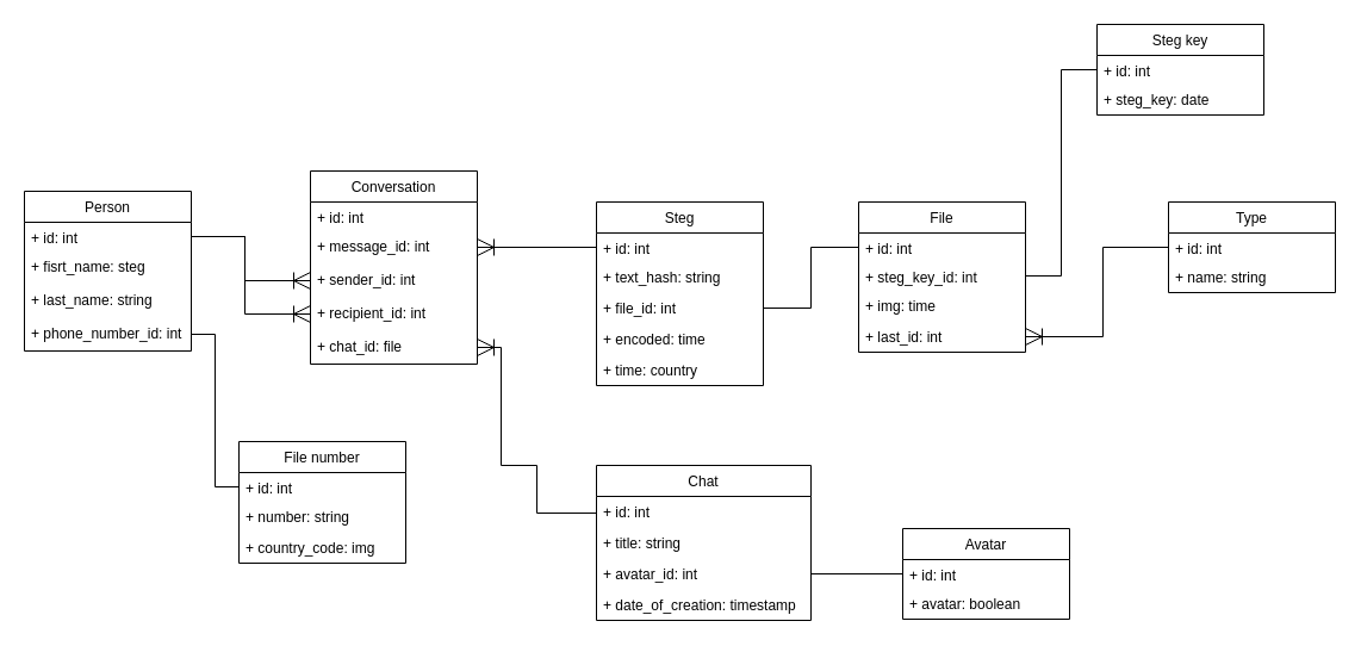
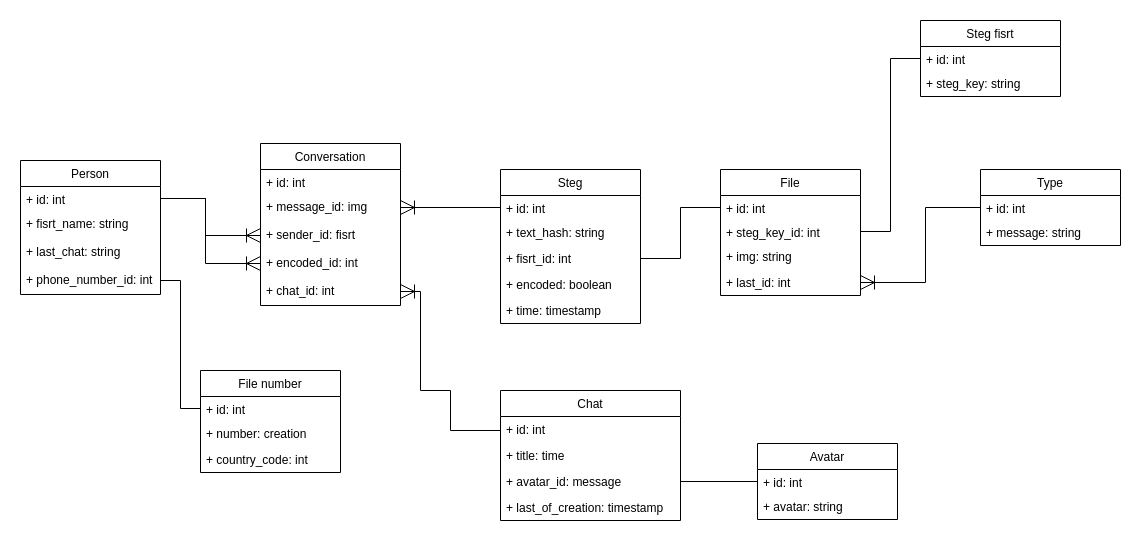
- <mxCell id="40" value="Steg key" style="swimlane;fontStyle=0;childLayout=stackLayout;horizontal=1;startSize=26;fillColor=none;horizontalStack=0;resizeParent=1;resizeParentMax=0;resizeLast=0;collapsible=1;marginBottom=0;" parent="1" vertex="1"><mxGeometry x="920" y="20" width="140" height="76" as="geometry"><mxRectangle x="550" y="360" width="140" height="26" as="alternateBounds" /></mxGeometry></mxCell>
+ <mxCell id="40" value="Steg fisrt" style="swimlane;fontStyle=0;childLayout=stackLayout;horizontal=1;startSize=26;fillColor=none;horizontalStack=0;resizeParent=1;resizeParentMax=0;resizeLast=0;collapsible=1;marginBottom=0;" parent="1" vertex="1"><mxGeometry x="920" y="20" width="140" height="76" as="geometry"><mxRectangle x="550" y="360" width="140" height="26" as="alternateBounds" /></mxGeometry></mxCell>
- <mxCell id="42" value="+ steg_key: date" style="text;strokeColor=none;fillColor=none;align=left;verticalAlign=top;spacingLeft=4;spacingRight=4;overflow=hidden;rotatable=0;points=[[0,0.5],[1,0.5]];portConstraint=eastwest;" parent="40" vertex="1"><mxGeometry y="50" width="140" height="26" as="geometry" /></mxCell>
+ <mxCell id="42" value="+ steg_key: string" style="text;strokeColor=none;fillColor=none;align=left;verticalAlign=top;spacingLeft=4;spacingRight=4;overflow=hidden;rotatable=0;points=[[0,0.5],[1,0.5]];portConstraint=eastwest;" parent="40" vertex="1"><mxGeometry y="50" width="140" height="26" as="geometry" /></mxCell>
- <mxCell id="31" value="+ message_id: int" style="text;strokeColor=none;fillColor=none;align=left;verticalAlign=top;spacingLeft=4;spacingRight=4;overflow=hidden;rotatable=0;points=[[0,0.5],[1,0.5]];portConstraint=eastwest;" parent="29" vertex="1"><mxGeometry y="50" width="140" height="28" as="geometry" /></mxCell>
+ <mxCell id="31" value="+ message_id: img" style="text;strokeColor=none;fillColor=none;align=left;verticalAlign=top;spacingLeft=4;spacingRight=4;overflow=hidden;rotatable=0;points=[[0,0.5],[1,0.5]];portConstraint=eastwest;" parent="29" vertex="1"><mxGeometry y="50" width="140" height="28" as="geometry" /></mxCell>
- <mxCell id="4" value="+ fisrt_name: steg" style="text;strokeColor=none;fillColor=none;align=left;verticalAlign=top;spacingLeft=4;spacingRight=4;overflow=hidden;rotatable=0;points=[[0,0.5],[1,0.5]];portConstraint=eastwest;" parent="2" vertex="1"><mxGeometry y="50" width="140" height="28" as="geometry" /></mxCell>
+ <mxCell id="4" value="+ fisrt_name: string" style="text;strokeColor=none;fillColor=none;align=left;verticalAlign=top;spacingLeft=4;spacingRight=4;overflow=hidden;rotatable=0;points=[[0,0.5],[1,0.5]];portConstraint=eastwest;" parent="2" vertex="1"><mxGeometry y="50" width="140" height="28" as="geometry" /></mxCell>
- <mxCell id="20" value="+ name: string" style="text;strokeColor=none;fillColor=none;align=left;verticalAlign=top;spacingLeft=4;spacingRight=4;overflow=hidden;rotatable=0;points=[[0,0.5],[1,0.5]];portConstraint=eastwest;" parent="18" vertex="1"><mxGeometry y="50" width="140" height="26" as="geometry" /></mxCell>
+ <mxCell id="20" value="+ message: string" style="text;strokeColor=none;fillColor=none;align=left;verticalAlign=top;spacingLeft=4;spacingRight=4;overflow=hidden;rotatable=0;points=[[0,0.5],[1,0.5]];portConstraint=eastwest;" parent="18" vertex="1"><mxGeometry y="50" width="140" height="26" as="geometry" /></mxCell>
- <mxCell id="32" value="+ sender_id: int" style="text;strokeColor=none;fillColor=none;align=left;verticalAlign=top;spacingLeft=4;spacingRight=4;overflow=hidden;rotatable=0;points=[[0,0.5],[1,0.5]];portConstraint=eastwest;" parent="29" vertex="1"><mxGeometry y="78" width="140" height="28" as="geometry" /></mxCell>
+ <mxCell id="32" value="+ sender_id: fisrt" style="text;strokeColor=none;fillColor=none;align=left;verticalAlign=top;spacingLeft=4;spacingRight=4;overflow=hidden;rotatable=0;points=[[0,0.5],[1,0.5]];portConstraint=eastwest;" parent="29" vertex="1"><mxGeometry y="78" width="140" height="28" as="geometry" /></mxCell>
- <mxCell id="5" value="+ last_name: string" style="text;strokeColor=none;fillColor=none;align=left;verticalAlign=top;spacingLeft=4;spacingRight=4;overflow=hidden;rotatable=0;points=[[0,0.5],[1,0.5]];portConstraint=eastwest;" parent="2" vertex="1"><mxGeometry y="78" width="140" height="28" as="geometry" /></mxCell>
+ <mxCell id="5" value="+ last_chat: string" style="text;strokeColor=none;fillColor=none;align=left;verticalAlign=top;spacingLeft=4;spacingRight=4;overflow=hidden;rotatable=0;points=[[0,0.5],[1,0.5]];portConstraint=eastwest;" parent="2" vertex="1"><mxGeometry y="78" width="140" height="28" as="geometry" /></mxCell>
- <mxCell id="16" value="+ img: time" style="text;strokeColor=none;fillColor=none;align=left;verticalAlign=top;spacingLeft=4;spacingRight=4;overflow=hidden;rotatable=0;points=[[0,0.5],[1,0.5]];portConstraint=eastwest;" parent="13" vertex="1"><mxGeometry y="74" width="140" height="26" as="geometry" /></mxCell>
+ <mxCell id="16" value="+ img: string" style="text;strokeColor=none;fillColor=none;align=left;verticalAlign=top;spacingLeft=4;spacingRight=4;overflow=hidden;rotatable=0;points=[[0,0.5],[1,0.5]];portConstraint=eastwest;" parent="13" vertex="1"><mxGeometry y="74" width="140" height="26" as="geometry" /></mxCell>
- <mxCell id="10" value="+ file_id: int" style="text;strokeColor=none;fillColor=none;align=left;verticalAlign=top;spacingLeft=4;spacingRight=4;overflow=hidden;rotatable=0;points=[[0,0.5],[1,0.5]];portConstraint=eastwest;" parent="7" vertex="1"><mxGeometry y="76" width="140" height="26" as="geometry" /></mxCell>
+ <mxCell id="10" value="+ fisrt_id: int" style="text;strokeColor=none;fillColor=none;align=left;verticalAlign=top;spacingLeft=4;spacingRight=4;overflow=hidden;rotatable=0;points=[[0,0.5],[1,0.5]];portConstraint=eastwest;" parent="7" vertex="1"><mxGeometry y="76" width="140" height="26" as="geometry" /></mxCell>
- <mxCell id="33" value="+ recipient_id: int" style="text;strokeColor=none;fillColor=none;align=left;verticalAlign=top;spacingLeft=4;spacingRight=4;overflow=hidden;rotatable=0;points=[[0,0.5],[1,0.5]];portConstraint=eastwest;" parent="29" vertex="1"><mxGeometry y="106" width="140" height="28" as="geometry" /></mxCell>
+ <mxCell id="33" value="+ encoded_id: int" style="text;strokeColor=none;fillColor=none;align=left;verticalAlign=top;spacingLeft=4;spacingRight=4;overflow=hidden;rotatable=0;points=[[0,0.5],[1,0.5]];portConstraint=eastwest;" parent="29" vertex="1"><mxGeometry y="106" width="140" height="28" as="geometry" /></mxCell>
- <mxCell id="11" value="+ encoded: time" style="text;strokeColor=none;fillColor=none;align=left;verticalAlign=top;spacingLeft=4;spacingRight=4;overflow=hidden;rotatable=0;points=[[0,0.5],[1,0.5]];portConstraint=eastwest;" parent="7" vertex="1"><mxGeometry y="102" width="140" height="26" as="geometry" /></mxCell>
+ <mxCell id="11" value="+ encoded: boolean" style="text;strokeColor=none;fillColor=none;align=left;verticalAlign=top;spacingLeft=4;spacingRight=4;overflow=hidden;rotatable=0;points=[[0,0.5],[1,0.5]];portConstraint=eastwest;" parent="7" vertex="1"><mxGeometry y="102" width="140" height="26" as="geometry" /></mxCell>
- <mxCell id="34" value="+ chat_id: file" style="text;strokeColor=none;fillColor=none;align=left;verticalAlign=top;spacingLeft=4;spacingRight=4;overflow=hidden;rotatable=0;points=[[0,0.5],[1,0.5]];portConstraint=eastwest;" vertex="1" parent="29"><mxGeometry y="134" width="140" height="28" as="geometry" /></mxCell>
+ <mxCell id="34" value="+ chat_id: int" style="text;strokeColor=none;fillColor=none;align=left;verticalAlign=top;spacingLeft=4;spacingRight=4;overflow=hidden;rotatable=0;points=[[0,0.5],[1,0.5]];portConstraint=eastwest;" vertex="1" parent="29"><mxGeometry y="134" width="140" height="28" as="geometry" /></mxCell>
- <mxCell id="12" value="+ time: country&#10;" style="text;strokeColor=none;fillColor=none;align=left;verticalAlign=top;spacingLeft=4;spacingRight=4;overflow=hidden;rotatable=0;points=[[0,0.5],[1,0.5]];portConstraint=eastwest;" parent="7" vertex="1"><mxGeometry y="128" width="140" height="26" as="geometry" /></mxCell>
+ <mxCell id="12" value="+ time: timestamp&#10;" style="text;strokeColor=none;fillColor=none;align=left;verticalAlign=top;spacingLeft=4;spacingRight=4;overflow=hidden;rotatable=0;points=[[0,0.5],[1,0.5]];portConstraint=eastwest;" parent="7" vertex="1"><mxGeometry y="128" width="140" height="26" as="geometry" /></mxCell>
- <mxCell id="37" value="+ number: string" style="text;strokeColor=none;fillColor=none;align=left;verticalAlign=top;spacingLeft=4;spacingRight=4;overflow=hidden;rotatable=0;points=[[0,0.5],[1,0.5]];portConstraint=eastwest;" parent="35" vertex="1"><mxGeometry y="50" width="140" height="26" as="geometry" /></mxCell>
+ <mxCell id="37" value="+ number: creation" style="text;strokeColor=none;fillColor=none;align=left;verticalAlign=top;spacingLeft=4;spacingRight=4;overflow=hidden;rotatable=0;points=[[0,0.5],[1,0.5]];portConstraint=eastwest;" parent="35" vertex="1"><mxGeometry y="50" width="140" height="26" as="geometry" /></mxCell>
- <mxCell id="25" value="+ title: string" style="text;strokeColor=none;fillColor=none;align=left;verticalAlign=top;spacingLeft=4;spacingRight=4;overflow=hidden;rotatable=0;points=[[0,0.5],[1,0.5]];portConstraint=eastwest;" parent="23" vertex="1"><mxGeometry y="52" width="180" height="26" as="geometry" /></mxCell>
+ <mxCell id="25" value="+ title: time" style="text;strokeColor=none;fillColor=none;align=left;verticalAlign=top;spacingLeft=4;spacingRight=4;overflow=hidden;rotatable=0;points=[[0,0.5],[1,0.5]];portConstraint=eastwest;" parent="23" vertex="1"><mxGeometry y="52" width="180" height="26" as="geometry" /></mxCell>
- <mxCell id="38" value="+ country_code: img" style="text;strokeColor=none;fillColor=none;align=left;verticalAlign=top;spacingLeft=4;spacingRight=4;overflow=hidden;rotatable=0;points=[[0,0.5],[1,0.5]];portConstraint=eastwest;" parent="35" vertex="1"><mxGeometry y="76" width="140" height="26" as="geometry" /></mxCell>
+ <mxCell id="38" value="+ country_code: int" style="text;strokeColor=none;fillColor=none;align=left;verticalAlign=top;spacingLeft=4;spacingRight=4;overflow=hidden;rotatable=0;points=[[0,0.5],[1,0.5]];portConstraint=eastwest;" parent="35" vertex="1"><mxGeometry y="76" width="140" height="26" as="geometry" /></mxCell>
- <mxCell id="26" value="+ avatar_id: int" style="text;strokeColor=none;fillColor=none;align=left;verticalAlign=top;spacingLeft=4;spacingRight=4;overflow=hidden;rotatable=0;points=[[0,0.5],[1,0.5]];portConstraint=eastwest;" parent="23" vertex="1"><mxGeometry y="78" width="180" height="26" as="geometry" /></mxCell>
+ <mxCell id="26" value="+ avatar_id: message" style="text;strokeColor=none;fillColor=none;align=left;verticalAlign=top;spacingLeft=4;spacingRight=4;overflow=hidden;rotatable=0;points=[[0,0.5],[1,0.5]];portConstraint=eastwest;" parent="23" vertex="1"><mxGeometry y="78" width="180" height="26" as="geometry" /></mxCell>
- <mxCell id="49" value="+ avatar: boolean" style="text;strokeColor=none;fillColor=none;align=left;verticalAlign=top;spacingLeft=4;spacingRight=4;overflow=hidden;rotatable=0;points=[[0,0.5],[1,0.5]];portConstraint=eastwest;" parent="47" vertex="1"><mxGeometry y="50" width="140" height="26" as="geometry" /></mxCell>
+ <mxCell id="49" value="+ avatar: string" style="text;strokeColor=none;fillColor=none;align=left;verticalAlign=top;spacingLeft=4;spacingRight=4;overflow=hidden;rotatable=0;points=[[0,0.5],[1,0.5]];portConstraint=eastwest;" parent="47" vertex="1"><mxGeometry y="50" width="140" height="26" as="geometry" /></mxCell>
- <mxCell id="27" value="+ date_of_creation: timestamp" style="text;strokeColor=none;fillColor=none;align=left;verticalAlign=top;spacingLeft=4;spacingRight=4;overflow=hidden;rotatable=0;points=[[0,0.5],[1,0.5]];portConstraint=eastwest;" parent="23" vertex="1"><mxGeometry y="104" width="180" height="26" as="geometry" /></mxCell>
+ <mxCell id="27" value="+ last_of_creation: timestamp" style="text;strokeColor=none;fillColor=none;align=left;verticalAlign=top;spacingLeft=4;spacingRight=4;overflow=hidden;rotatable=0;points=[[0,0.5],[1,0.5]];portConstraint=eastwest;" parent="23" vertex="1"><mxGeometry y="104" width="180" height="26" as="geometry" /></mxCell>
